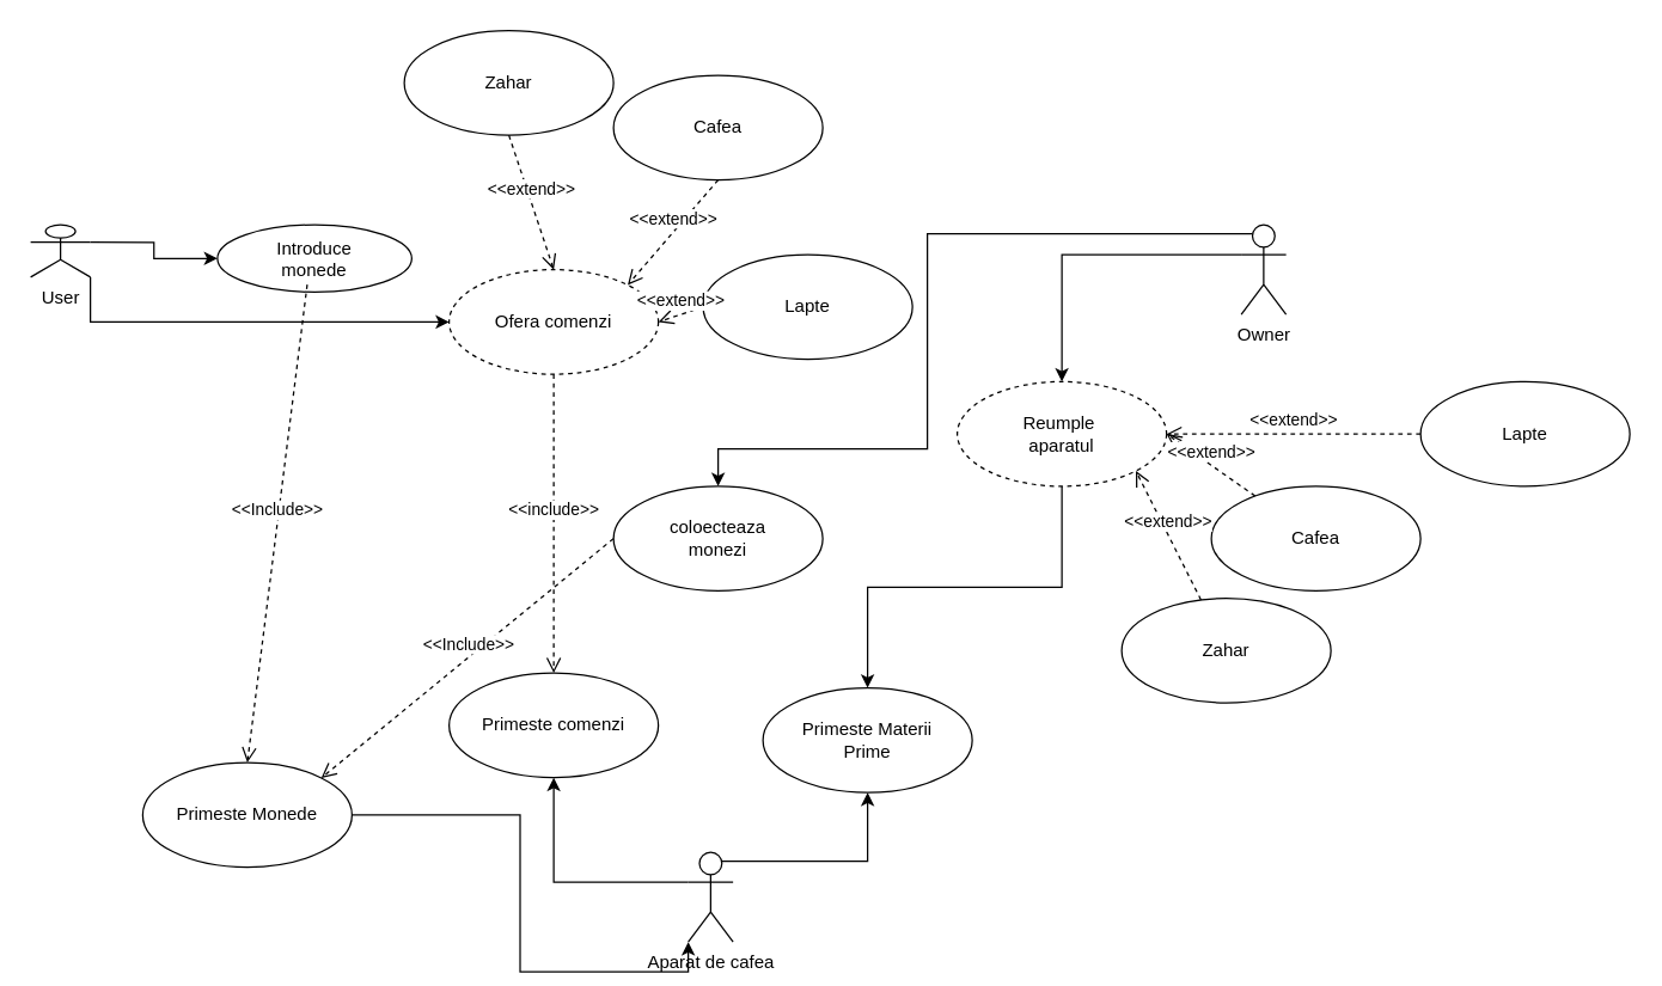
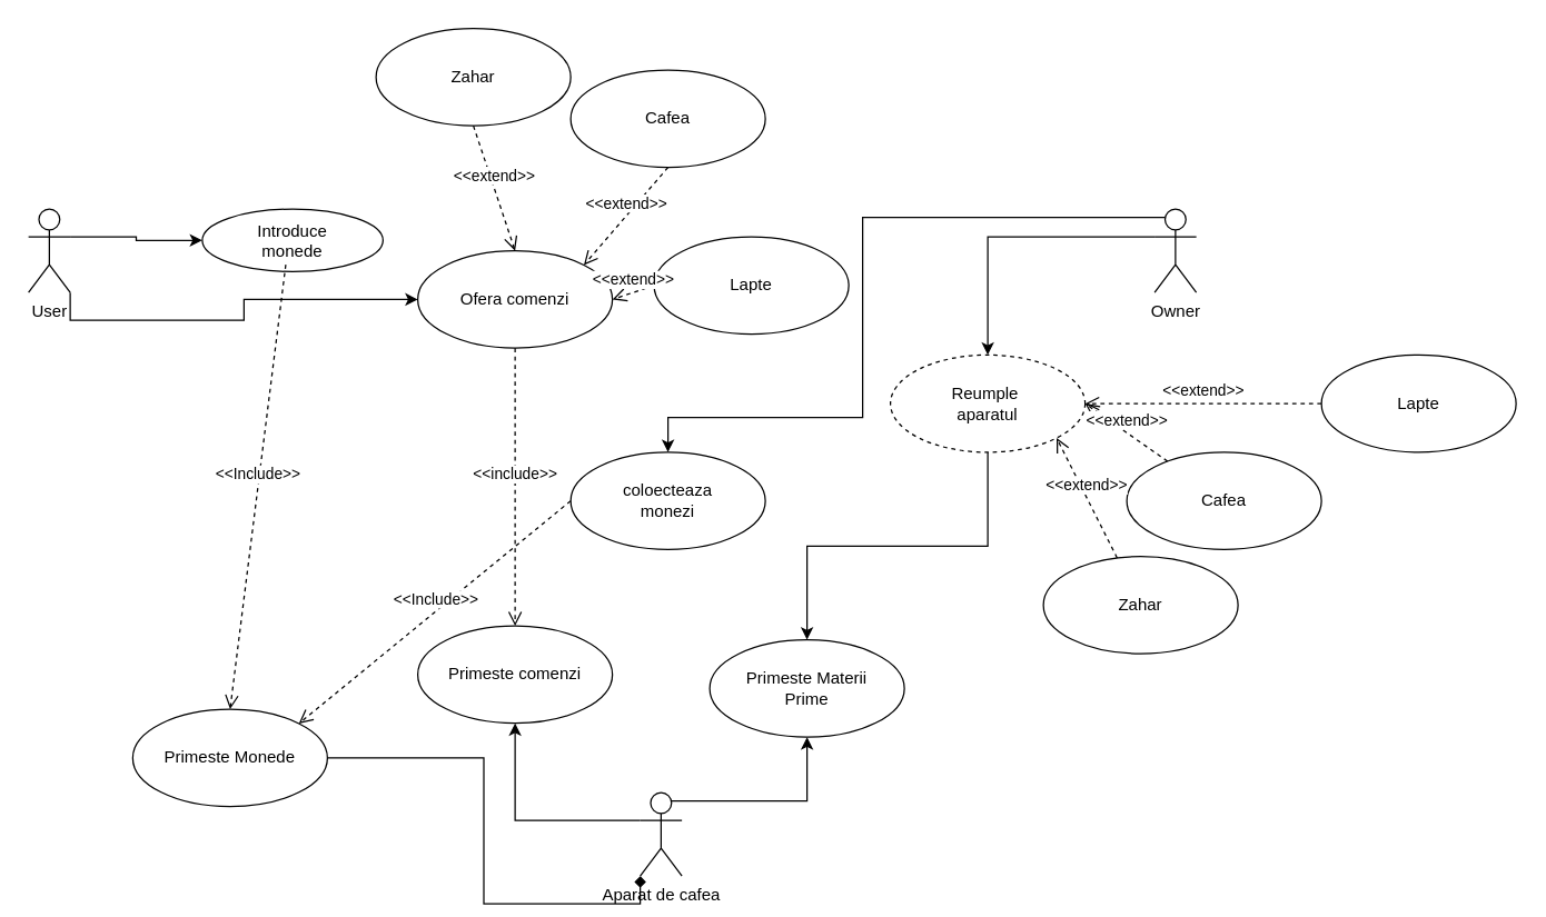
- <mxCell id="4" value="User" style="shape=umlActor;verticalLabelPosition=bottom;verticalAlign=top;html=1;" vertex="1" parent="1"><mxGeometry x="20" y="150" width="40" height="35" as="geometry" /></mxCell>
+ <mxCell id="4" value="User" style="shape=umlActor;verticalLabelPosition=bottom;verticalAlign=top;html=1;" vertex="1" parent="1"><mxGeometry x="20" y="150" width="30" height="60" as="geometry" /></mxCell>
- <mxCell id="25" value="Ofera comenzi" style="ellipse;whiteSpace=wrap;html=1;dashed=1;" vertex="1" parent="1"><mxGeometry x="300" y="180" width="140" height="70" as="geometry" /></mxCell>
+ <mxCell id="25" value="Ofera comenzi" style="ellipse;whiteSpace=wrap;html=1;" vertex="1" parent="1"><mxGeometry x="300" y="180" width="140" height="70" as="geometry" /></mxCell>
- <mxCell id="22" style="edgeStyle=orthogonalEdgeStyle;rounded=0;orthogonalLoop=1;jettySize=auto;html=1;entryX=0;entryY=1;entryDx=0;entryDy=0;entryPerimeter=0;" edge="1" parent="1" source="23" target="7"><mxGeometry relative="1" as="geometry" /></mxCell>
+ <mxCell id="22" style="edgeStyle=orthogonalEdgeStyle;rounded=0;orthogonalLoop=1;jettySize=auto;html=1;entryX=0;entryY=1;entryDx=0;entryDy=0;entryPerimeter=0;endArrow=diamond;" edge="1" parent="1" source="23" target="7"><mxGeometry relative="1" as="geometry" /></mxCell>
